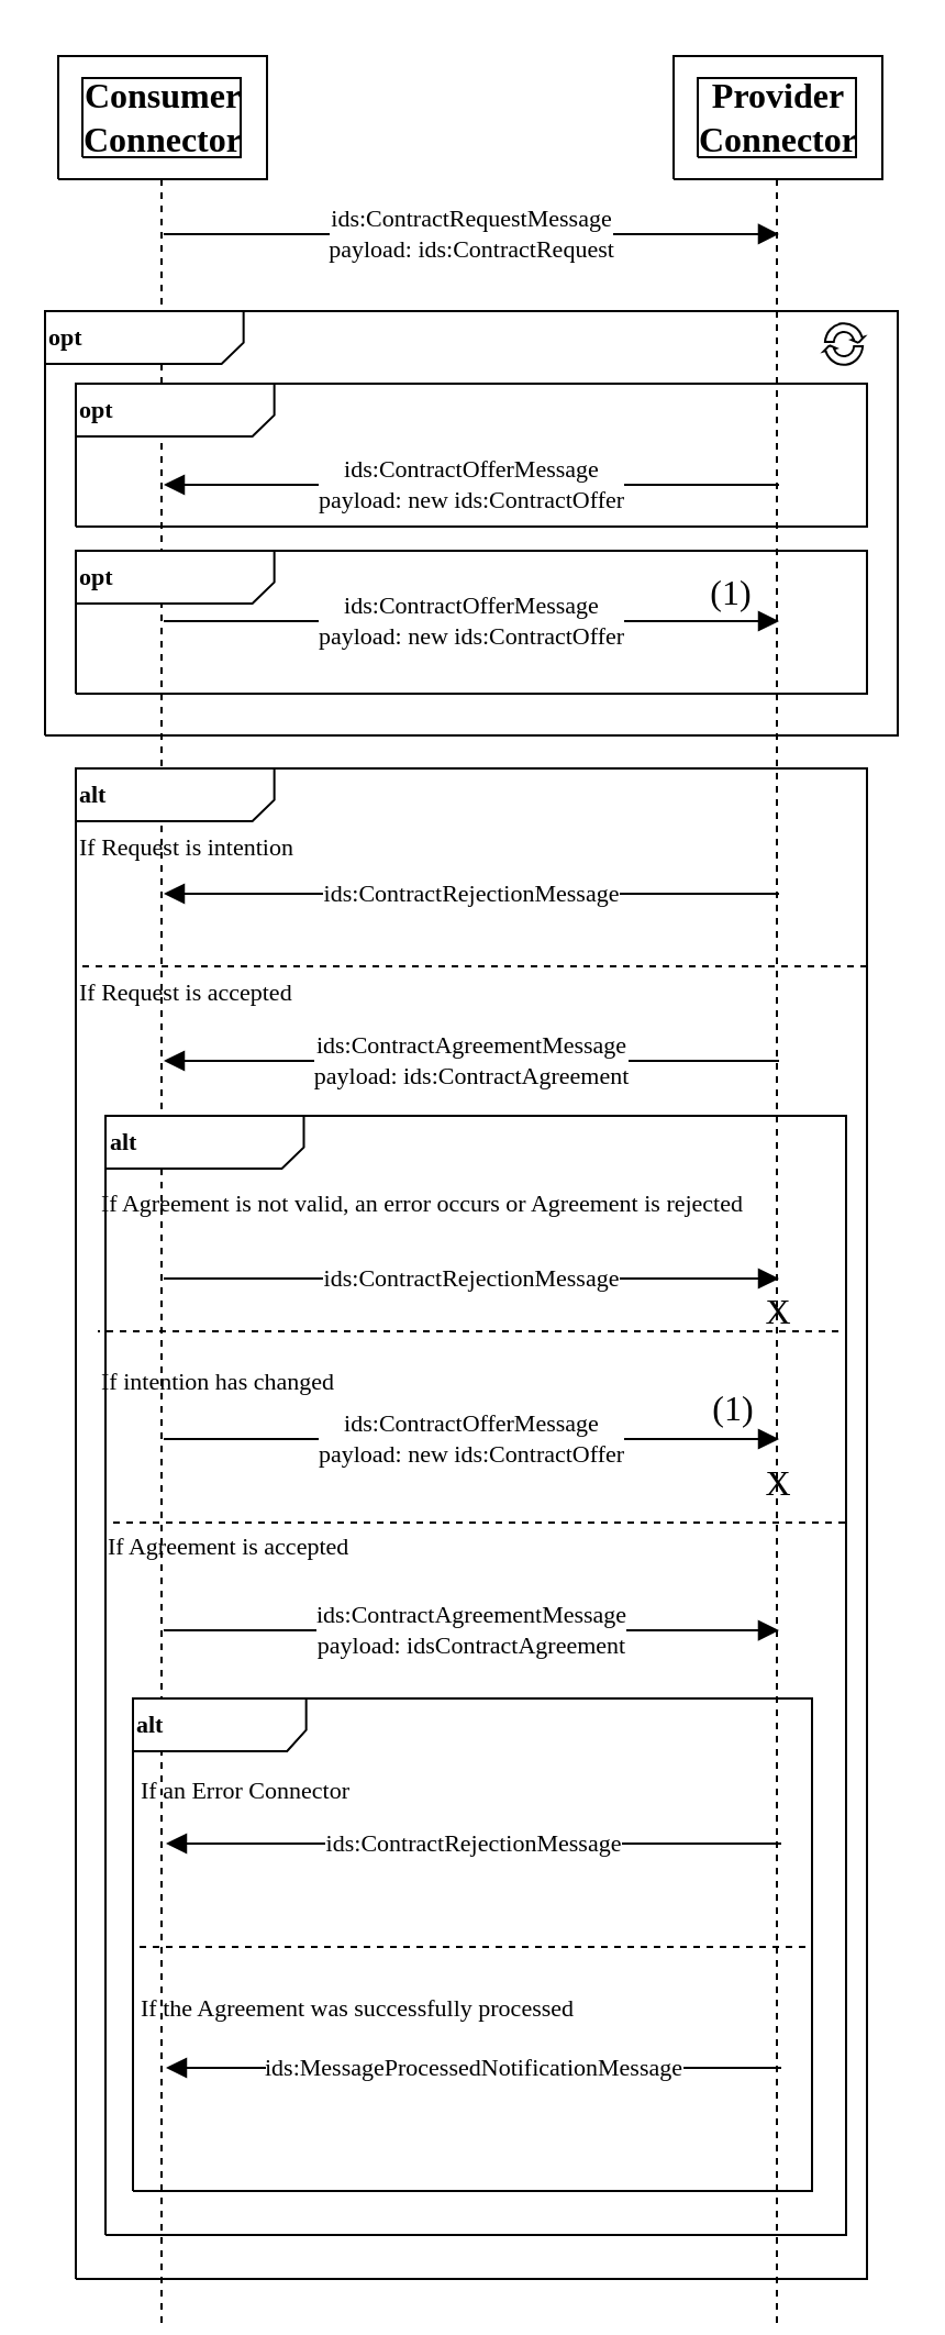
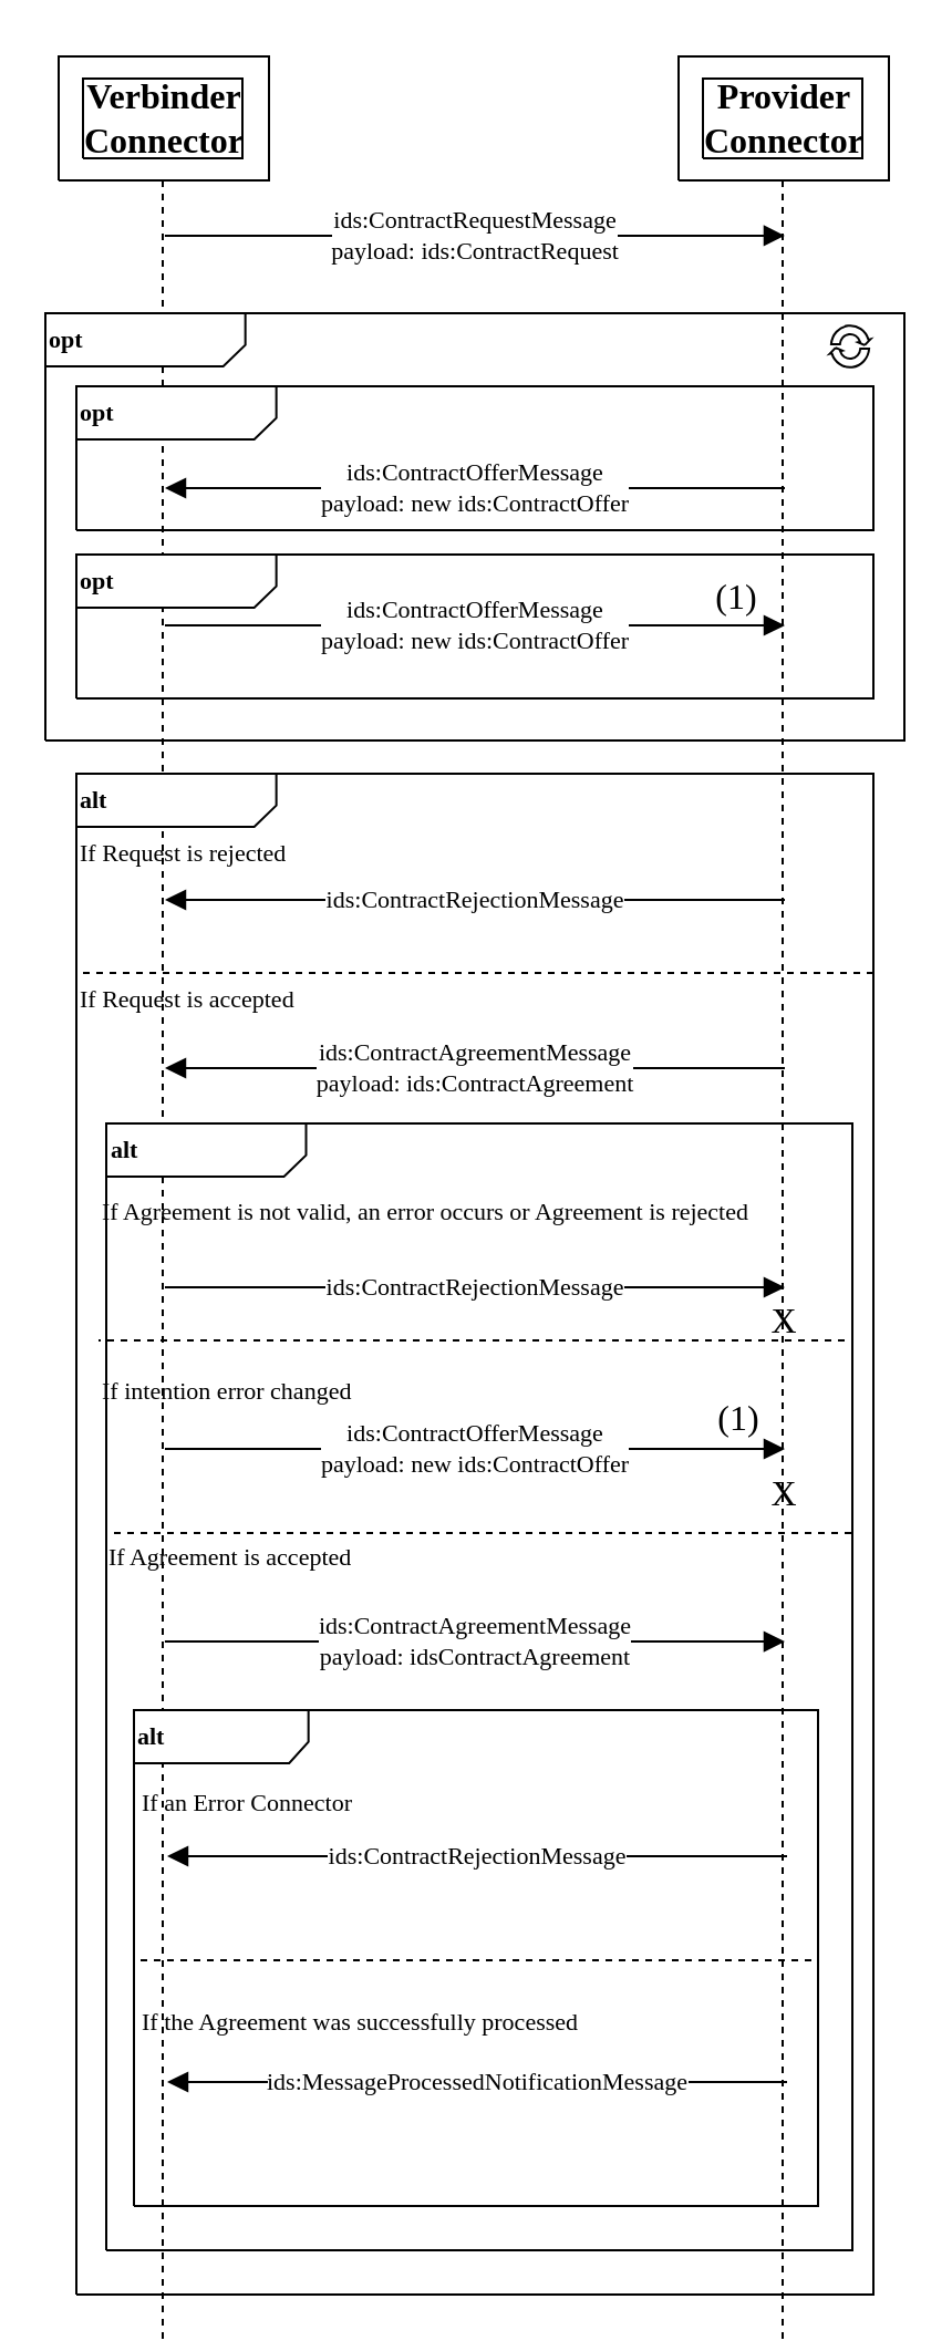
- <mxCell id="6" value="&lt;font style=&quot;font-size:16px;font-family:Calibri;color:#000000;direction:ltr;letter-spacing:0px;line-height:120%;opacity:1&quot;&gt;&lt;b&gt;Consumer&lt;br/&gt;Connector&lt;br/&gt;&lt;/b&gt;&lt;/font&gt;" style="text;vsdxID=1000;fillColor=none;gradientColor=none;labelBackgroundColor=none;rounded=0;html=1;whiteSpace=wrap;verticalAlign=middle;align=center;strokeColor=none;;html=1;" parent="2" vertex="1"><mxGeometry width="95.85" height="56" as="geometry" /></mxCell>
+ <mxCell id="6" value="&lt;font style=&quot;font-size:16px;font-family:Calibri;color:#000000;direction:ltr;letter-spacing:0px;line-height:120%;opacity:1&quot;&gt;&lt;b&gt;Verbinder&lt;br/&gt;Connector&lt;br/&gt;&lt;/b&gt;&lt;/font&gt;" style="text;vsdxID=1000;fillColor=none;gradientColor=none;labelBackgroundColor=none;rounded=0;html=1;whiteSpace=wrap;verticalAlign=middle;align=center;strokeColor=none;;html=1;" parent="2" vertex="1"><mxGeometry width="95.85" height="56" as="geometry" /></mxCell>
- <mxCell id="20" value="&lt;font style=&quot;font-size: 11px ; font-family: &amp;#34;calibri&amp;#34; ; color: #000000 ; direction: ltr ; letter-spacing: 0px ; line-height: 120% ; opacity: 1&quot;&gt;If Request is intention&lt;br&gt;&lt;br&gt;&lt;br&gt;&lt;br&gt;&lt;/font&gt;" style="verticalAlign=middle;align=left;vsdxID=1052;fillColor=none;gradientColor=none;dashed=1;labelBackgroundColor=none;rounded=0;html=1;strokeColor=none;whiteSpace=wrap;" parent="1" vertex="1"><mxGeometry x="34" y="373" width="360" height="65" as="geometry" /></mxCell>
+ <mxCell id="20" value="&lt;font style=&quot;font-size: 11px ; font-family: &amp;#34;calibri&amp;#34; ; color: #000000 ; direction: ltr ; letter-spacing: 0px ; line-height: 120% ; opacity: 1&quot;&gt;If Request is rejected&lt;br&gt;&lt;br&gt;&lt;br&gt;&lt;br&gt;&lt;/font&gt;" style="verticalAlign=middle;align=left;vsdxID=1052;fillColor=none;gradientColor=none;dashed=1;labelBackgroundColor=none;rounded=0;html=1;strokeColor=none;whiteSpace=wrap;" parent="1" vertex="1"><mxGeometry x="34" y="373" width="360" height="65" as="geometry" /></mxCell>
- <mxCell id="41" value="&lt;font style=&quot;font-size: 11px ; font-family: &amp;#34;calibri&amp;#34; ; color: #000000 ; direction: ltr ; letter-spacing: 0px ; line-height: 120% ; opacity: 1&quot;&gt;If intention has changed&lt;br&gt;&lt;br&gt;&lt;br&gt;&lt;br&gt;&lt;/font&gt;" style="verticalAlign=middle;align=left;vsdxID=1077;fillColor=none;gradientColor=none;shape=stencil(nVBbDsIgEDzN/iN7BKz3aALIRgoE8HV7IRvT2igf/s3szL4GUBU3JwNSlJrjxdxJVwd4BCkpOJOpNgQ4ASobsznneA2aeZq7s6Ml3vqEB/eJ3iHFk9lBMD99s77Fv8wfVk/h5wmDmcP1Daw/WvKeI9rq+0xaifPE6QU=);dashed=1;labelBackgroundColor=none;rounded=0;html=1;whiteSpace=wrap;" parent="1" vertex="1"><mxGeometry x="44" y="605" width="337" height="87" as="geometry" /></mxCell>
+ <mxCell id="41" value="&lt;font style=&quot;font-size: 11px ; font-family: &amp;#34;calibri&amp;#34; ; color: #000000 ; direction: ltr ; letter-spacing: 0px ; line-height: 120% ; opacity: 1&quot;&gt;If intention error changed&lt;br&gt;&lt;br&gt;&lt;br&gt;&lt;br&gt;&lt;/font&gt;" style="verticalAlign=middle;align=left;vsdxID=1077;fillColor=none;gradientColor=none;shape=stencil(nVBbDsIgEDzN/iN7BKz3aALIRgoE8HV7IRvT2igf/s3szL4GUBU3JwNSlJrjxdxJVwd4BCkpOJOpNgQ4ASobsznneA2aeZq7s6Ml3vqEB/eJ3iHFk9lBMD99s77Fv8wfVk/h5wmDmcP1Daw/WvKeI9rq+0xaifPE6QU=);dashed=1;labelBackgroundColor=none;rounded=0;html=1;whiteSpace=wrap;" parent="1" vertex="1"><mxGeometry x="44" y="605" width="337" height="87" as="geometry" /></mxCell>
